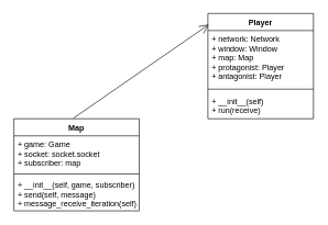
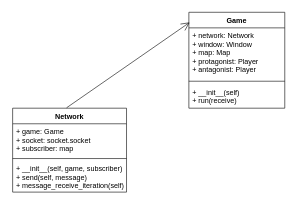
- <mxCell id="2" value="Player" style="swimlane;fontStyle=1;align=center;verticalAlign=top;childLayout=stackLayout;horizontal=1;startSize=26;horizontalStack=0;resizeParent=1;resizeParentMax=0;resizeLast=0;collapsible=1;marginBottom=0;" vertex="1" parent="1"><mxGeometry x="314" y="20" width="160" height="160" as="geometry" /></mxCell>
+ <mxCell id="2" value="Game" style="swimlane;fontStyle=1;align=center;verticalAlign=top;childLayout=stackLayout;horizontal=1;startSize=26;horizontalStack=0;resizeParent=1;resizeParentMax=0;resizeLast=0;collapsible=1;marginBottom=0;" vertex="1" parent="1"><mxGeometry x="314" y="20" width="160" height="160" as="geometry" /></mxCell>
- <mxCell id="6" value="Map" style="swimlane;fontStyle=1;align=center;verticalAlign=top;childLayout=stackLayout;horizontal=1;startSize=26;horizontalStack=0;resizeParent=1;resizeParentMax=0;resizeLast=0;collapsible=1;marginBottom=0;" vertex="1" parent="1"><mxGeometry x="20" y="180" width="190" height="140" as="geometry" /></mxCell>
+ <mxCell id="6" value="Network" style="swimlane;fontStyle=1;align=center;verticalAlign=top;childLayout=stackLayout;horizontal=1;startSize=26;horizontalStack=0;resizeParent=1;resizeParentMax=0;resizeLast=0;collapsible=1;marginBottom=0;" vertex="1" parent="1"><mxGeometry x="20" y="180" width="190" height="140" as="geometry" /></mxCell>
